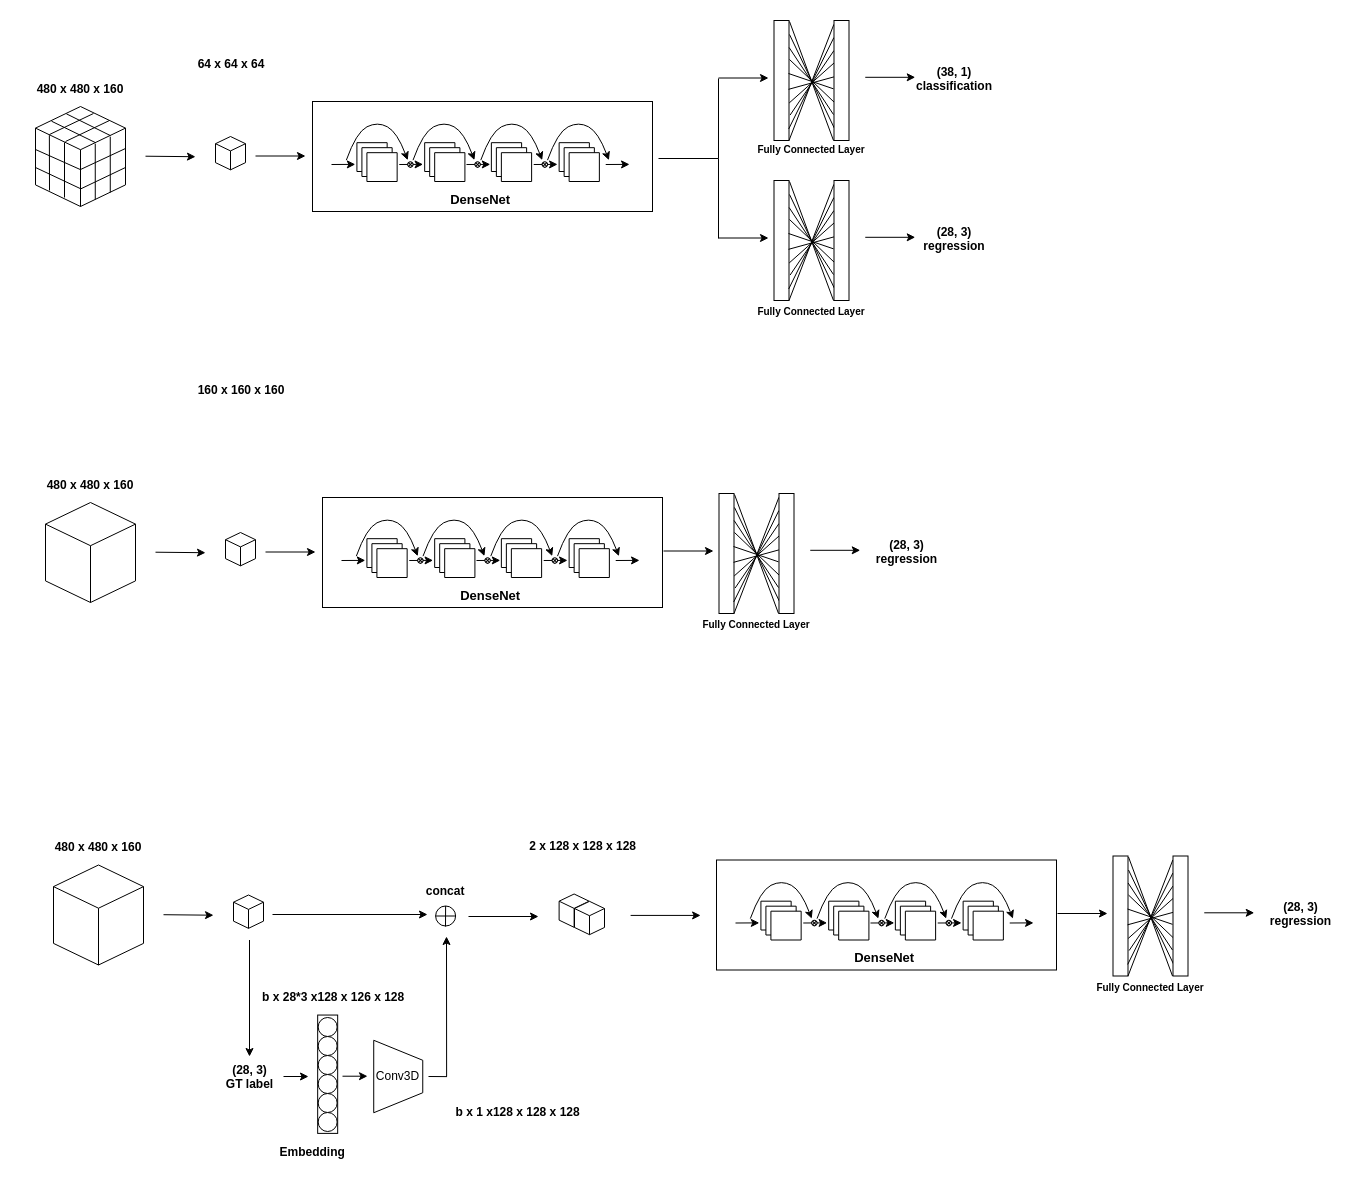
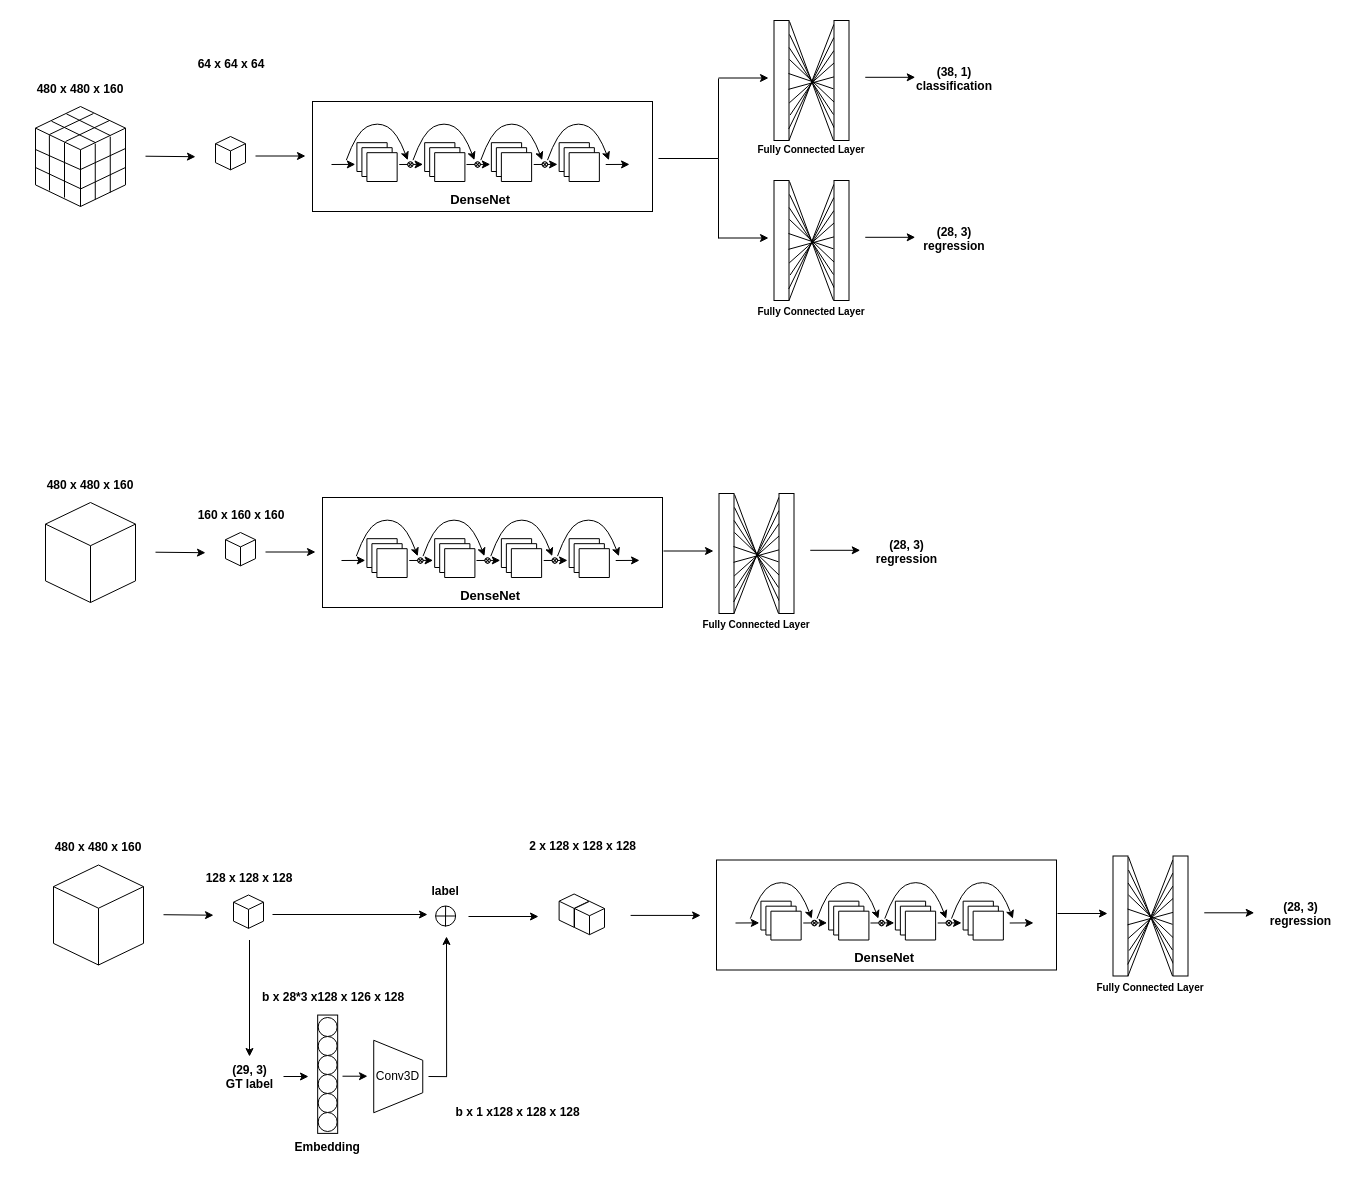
- <mxCell id="98" value="160 x 160 x 160" style="swimlane;fontStyle=1;childLayout=stackLayout;horizontal=1;startSize=26;horizontalStack=0;resizeParent=1;resizeParentMax=0;resizeLast=0;collapsible=1;marginBottom=0;strokeColor=none;opacity=0;" parent="1" vertex="1"><mxGeometry x="193.5" y="379" width="95" height="20" as="geometry" /></mxCell>
+ <mxCell id="98" value="160 x 160 x 160" style="swimlane;fontStyle=1;childLayout=stackLayout;horizontal=1;startSize=26;horizontalStack=0;resizeParent=1;resizeParentMax=0;resizeLast=0;collapsible=1;marginBottom=0;strokeColor=none;opacity=0;" parent="1" vertex="1"><mxGeometry x="193.5" y="504" width="95" height="20" as="geometry" /></mxCell>
+ <mxCell id="141" value="128 x 128 x 128" style="swimlane;fontStyle=1;childLayout=stackLayout;horizontal=1;startSize=26;horizontalStack=0;resizeParent=1;resizeParentMax=0;resizeLast=0;collapsible=1;marginBottom=0;strokeColor=none;opacity=0;" parent="1" vertex="1"><mxGeometry x="201.5" y="866.5" width="95" height="20" as="geometry" /></mxCell>
- <mxCell id="179" value="concat" style="swimlane;fontStyle=1;childLayout=stackLayout;horizontal=1;startSize=26;horizontalStack=0;resizeParent=1;resizeParentMax=0;resizeLast=0;collapsible=1;marginBottom=0;strokeColor=none;opacity=0;" parent="1" vertex="1"><mxGeometry x="403.61" y="879.5" width="83" height="20" as="geometry" /></mxCell>
+ <mxCell id="179" value="label" style="swimlane;fontStyle=1;childLayout=stackLayout;horizontal=1;startSize=26;horizontalStack=0;resizeParent=1;resizeParentMax=0;resizeLast=0;collapsible=1;marginBottom=0;strokeColor=none;opacity=0;" parent="1" vertex="1"><mxGeometry x="403.61" y="879.5" width="83" height="20" as="geometry" /></mxCell>
- <mxCell id="163" value="(28, 3)&#10;GT label" style="swimlane;fontStyle=1;childLayout=stackLayout;horizontal=1;startSize=26;horizontalStack=0;resizeParent=1;resizeParentMax=0;resizeLast=0;collapsible=1;marginBottom=0;strokeColor=none;opacity=0;" parent="1" vertex="1"><mxGeometry x="208" y="1066" width="83" height="20" as="geometry" /></mxCell>
+ <mxCell id="163" value="(29, 3)&#10;GT label" style="swimlane;fontStyle=1;childLayout=stackLayout;horizontal=1;startSize=26;horizontalStack=0;resizeParent=1;resizeParentMax=0;resizeLast=0;collapsible=1;marginBottom=0;strokeColor=none;opacity=0;" parent="1" vertex="1"><mxGeometry x="208" y="1066" width="83" height="20" as="geometry" /></mxCell>
- <mxCell id="173" value="Embedding" style="swimlane;fontStyle=1;childLayout=stackLayout;horizontal=1;startSize=26;horizontalStack=0;resizeParent=1;resizeParentMax=0;resizeLast=0;collapsible=1;marginBottom=0;strokeColor=none;opacity=0;" parent="1" vertex="1"><mxGeometry x="270.67" y="1141" width="83" height="20" as="geometry" /></mxCell>
+ <mxCell id="173" value="Embedding" style="swimlane;fontStyle=1;childLayout=stackLayout;horizontal=1;startSize=26;horizontalStack=0;resizeParent=1;resizeParentMax=0;resizeLast=0;collapsible=1;marginBottom=0;strokeColor=none;opacity=0;" parent="1" vertex="1"><mxGeometry x="285.67" y="1136" width="83" height="20" as="geometry" /></mxCell>
